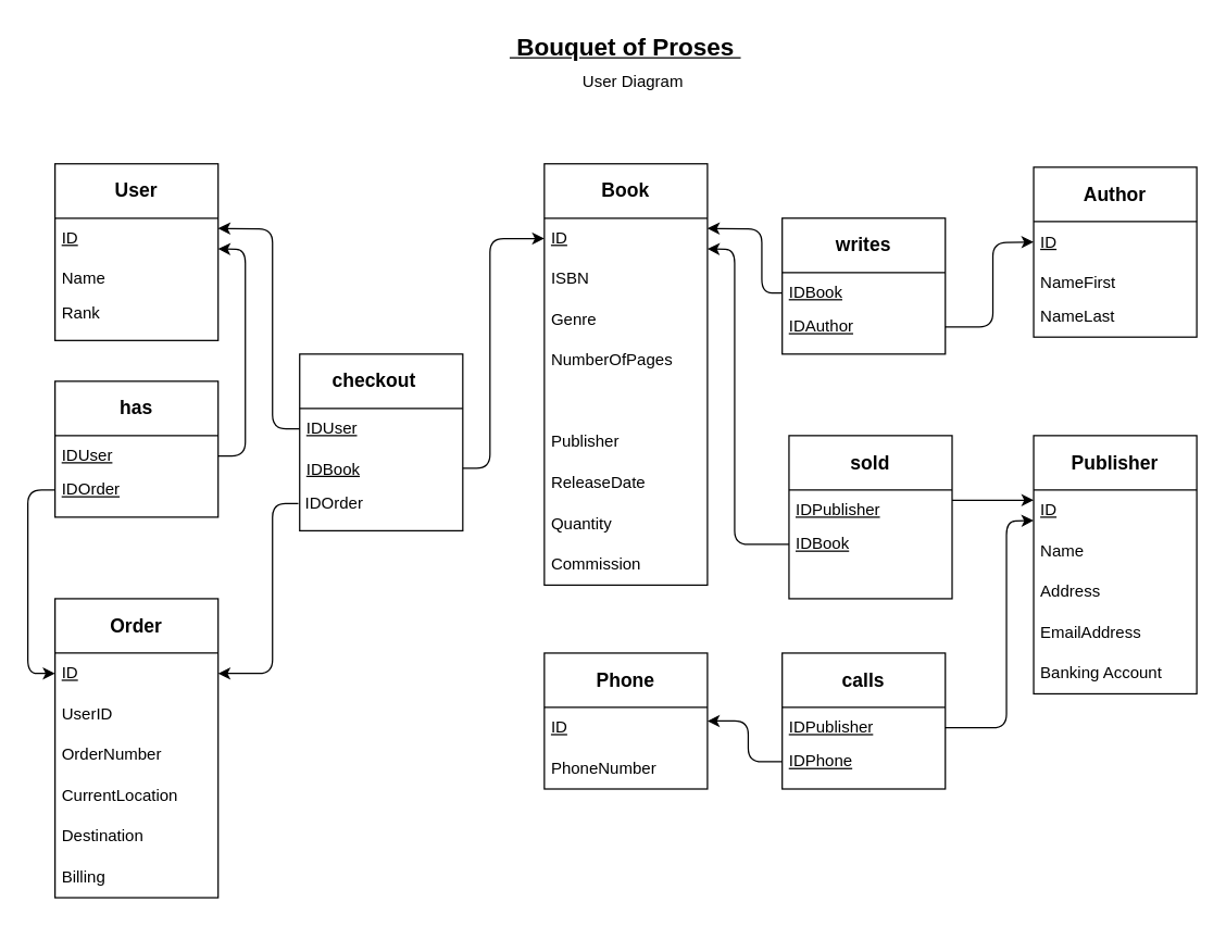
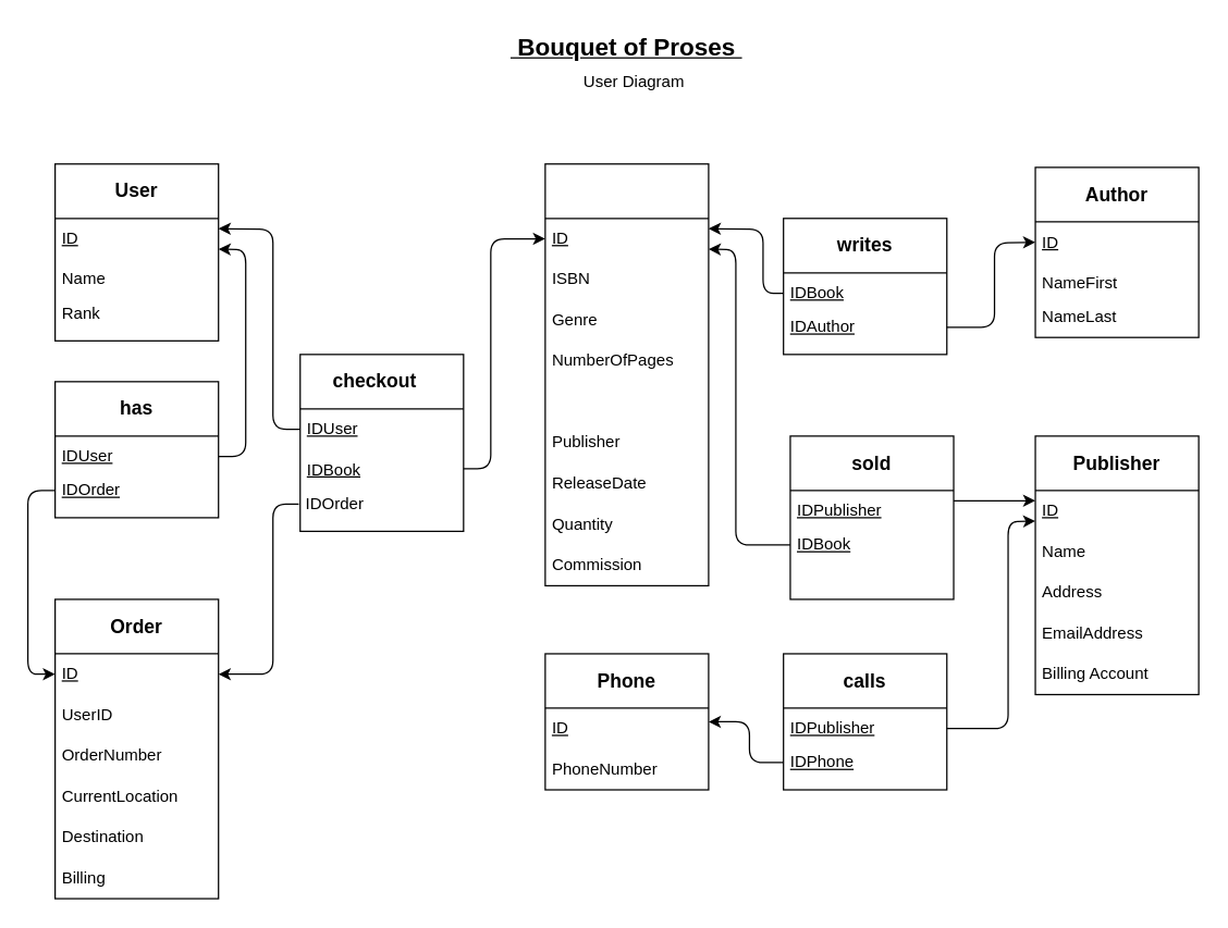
- <mxCell id="4" value="&lt;b&gt;&lt;font style=&quot;font-size: 14px&quot;&gt;Book&lt;/font&gt;&lt;/b&gt;" style="text;html=1;strokeColor=none;fillColor=none;align=center;verticalAlign=middle;whiteSpace=wrap;rounded=0;" parent="1" vertex="1"><mxGeometry x="430" y="120" width="60" height="40" as="geometry" /></mxCell>
- <mxCell id="23" value="&amp;nbsp;Banking Account" style="text;html=1;strokeColor=none;fillColor=none;align=left;verticalAlign=middle;whiteSpace=wrap;rounded=0;" parent="1" vertex="1"><mxGeometry x="760" y="480" width="120" height="30" as="geometry" /></mxCell>
+ <mxCell id="23" value="&amp;nbsp;Billing Account" style="text;html=1;strokeColor=none;fillColor=none;align=left;verticalAlign=middle;whiteSpace=wrap;rounded=0;" parent="1" vertex="1"><mxGeometry x="760" y="480" width="120" height="30" as="geometry" /></mxCell>
